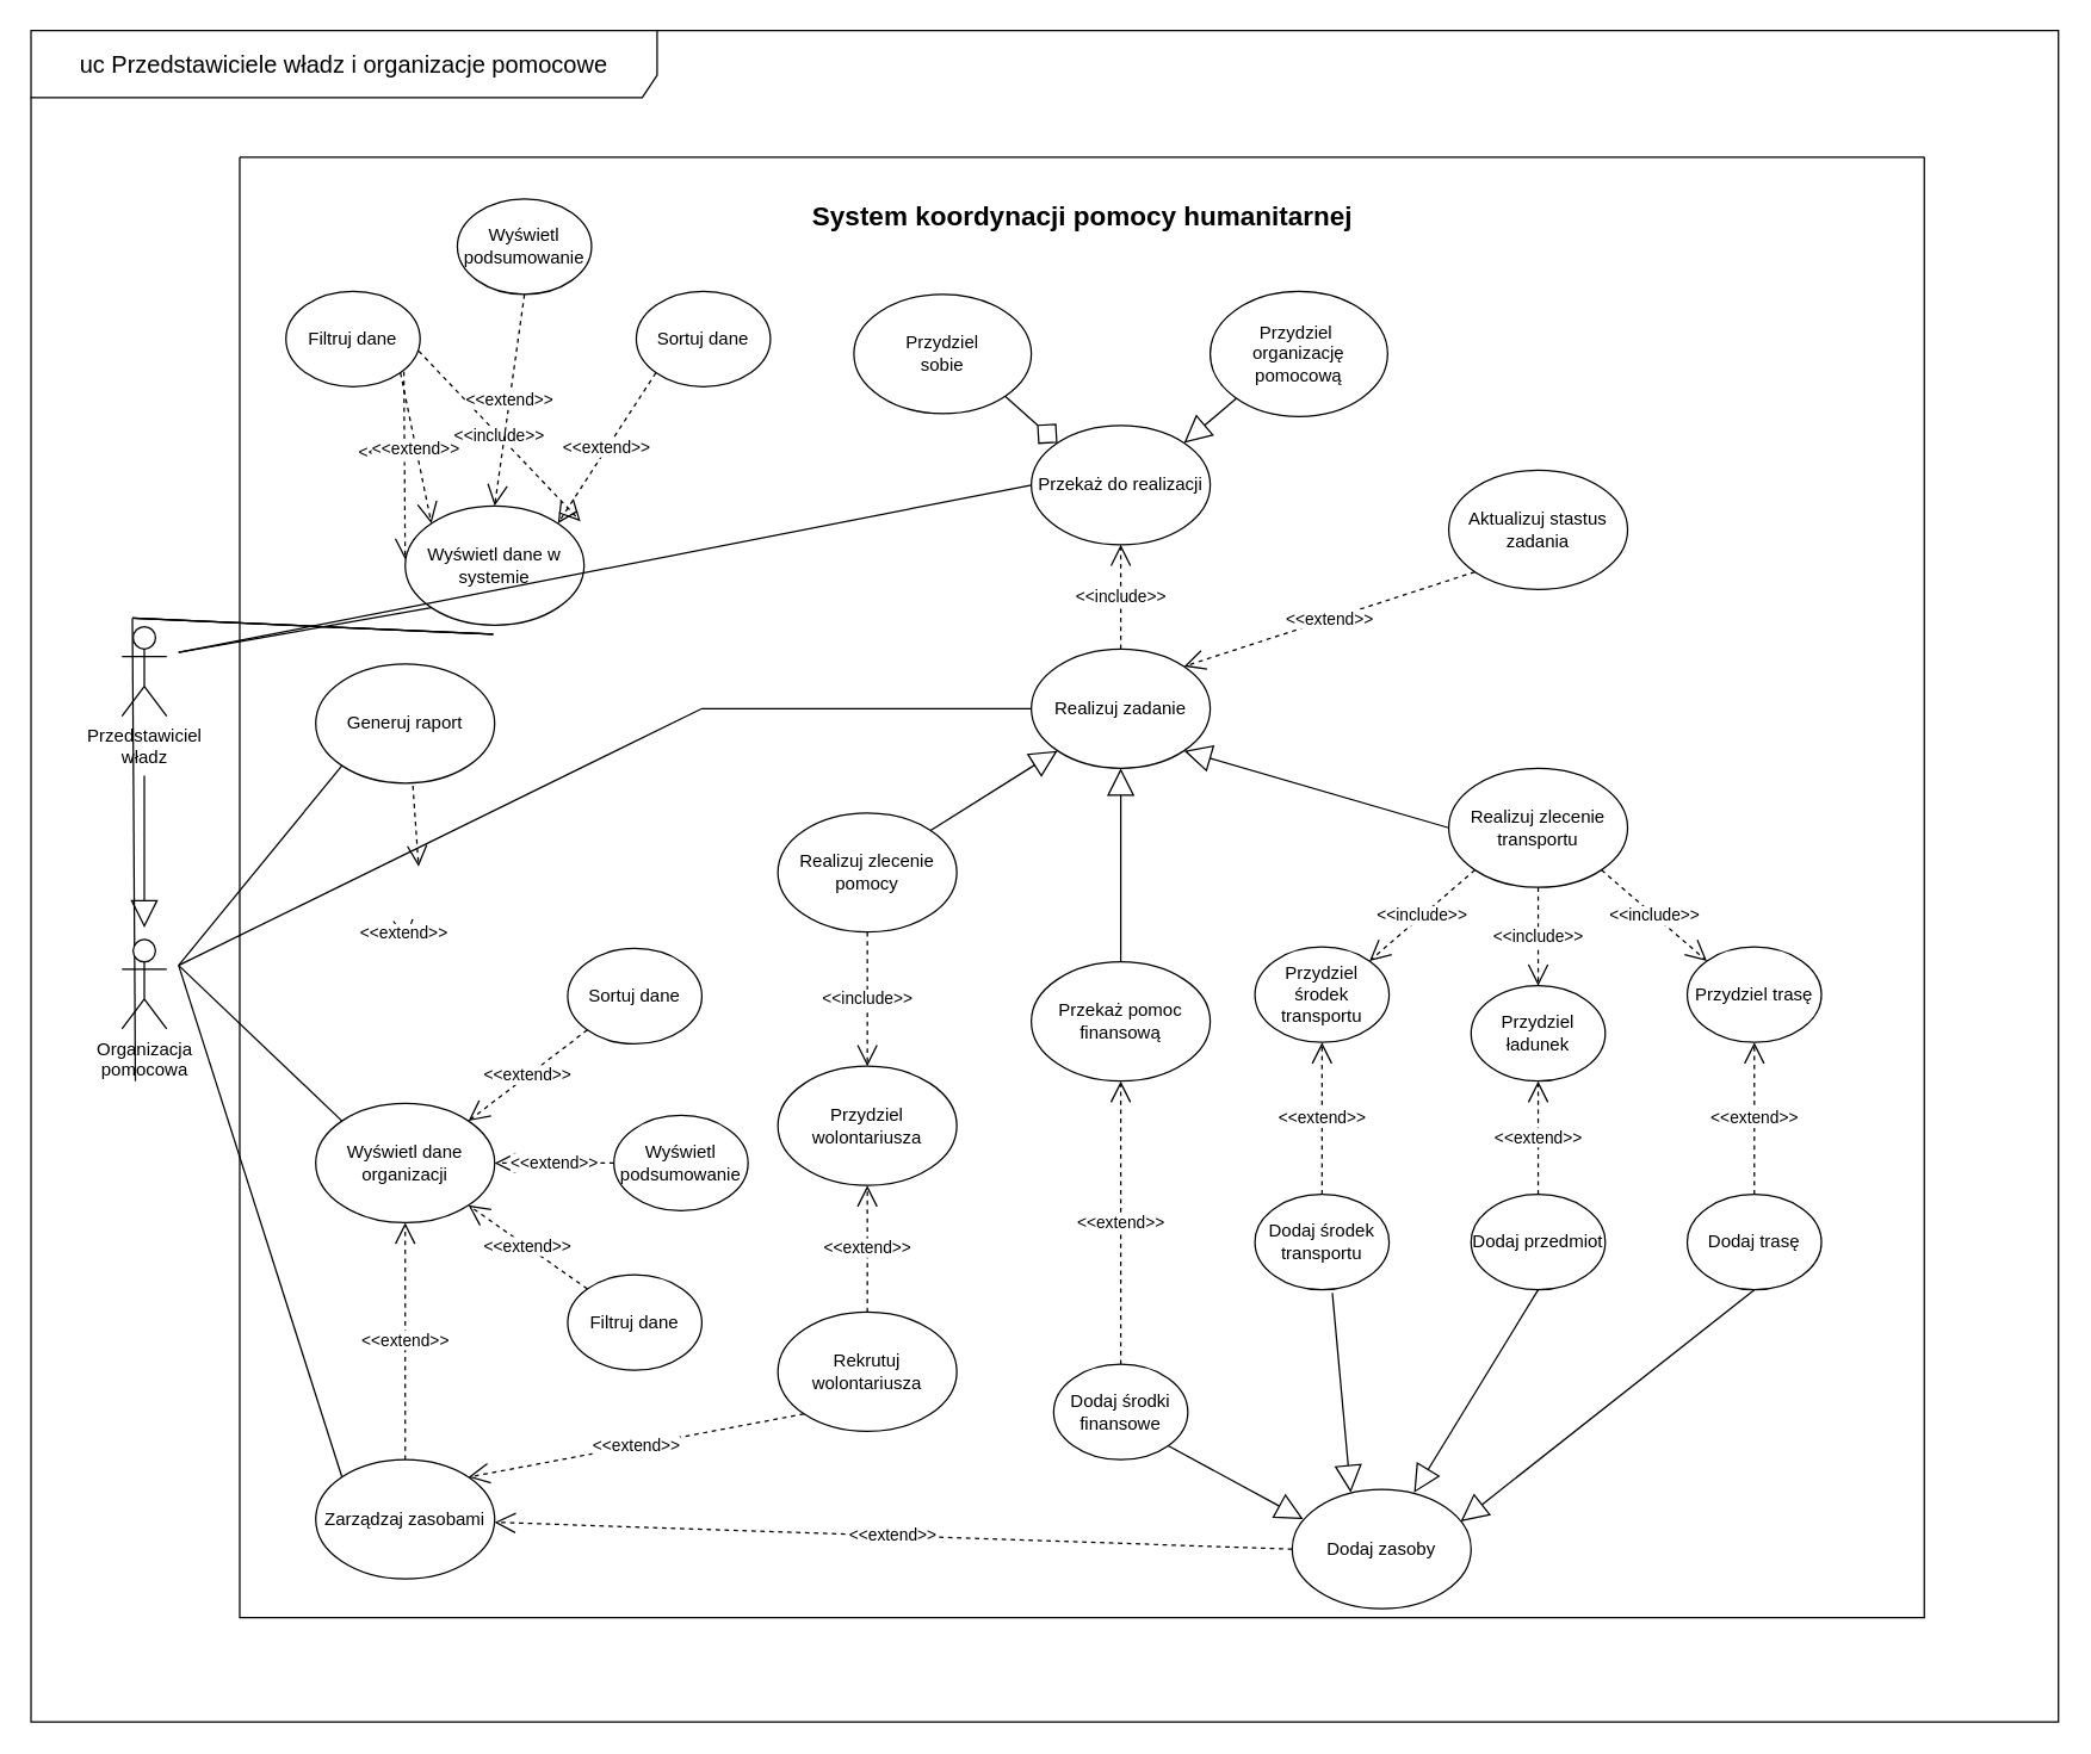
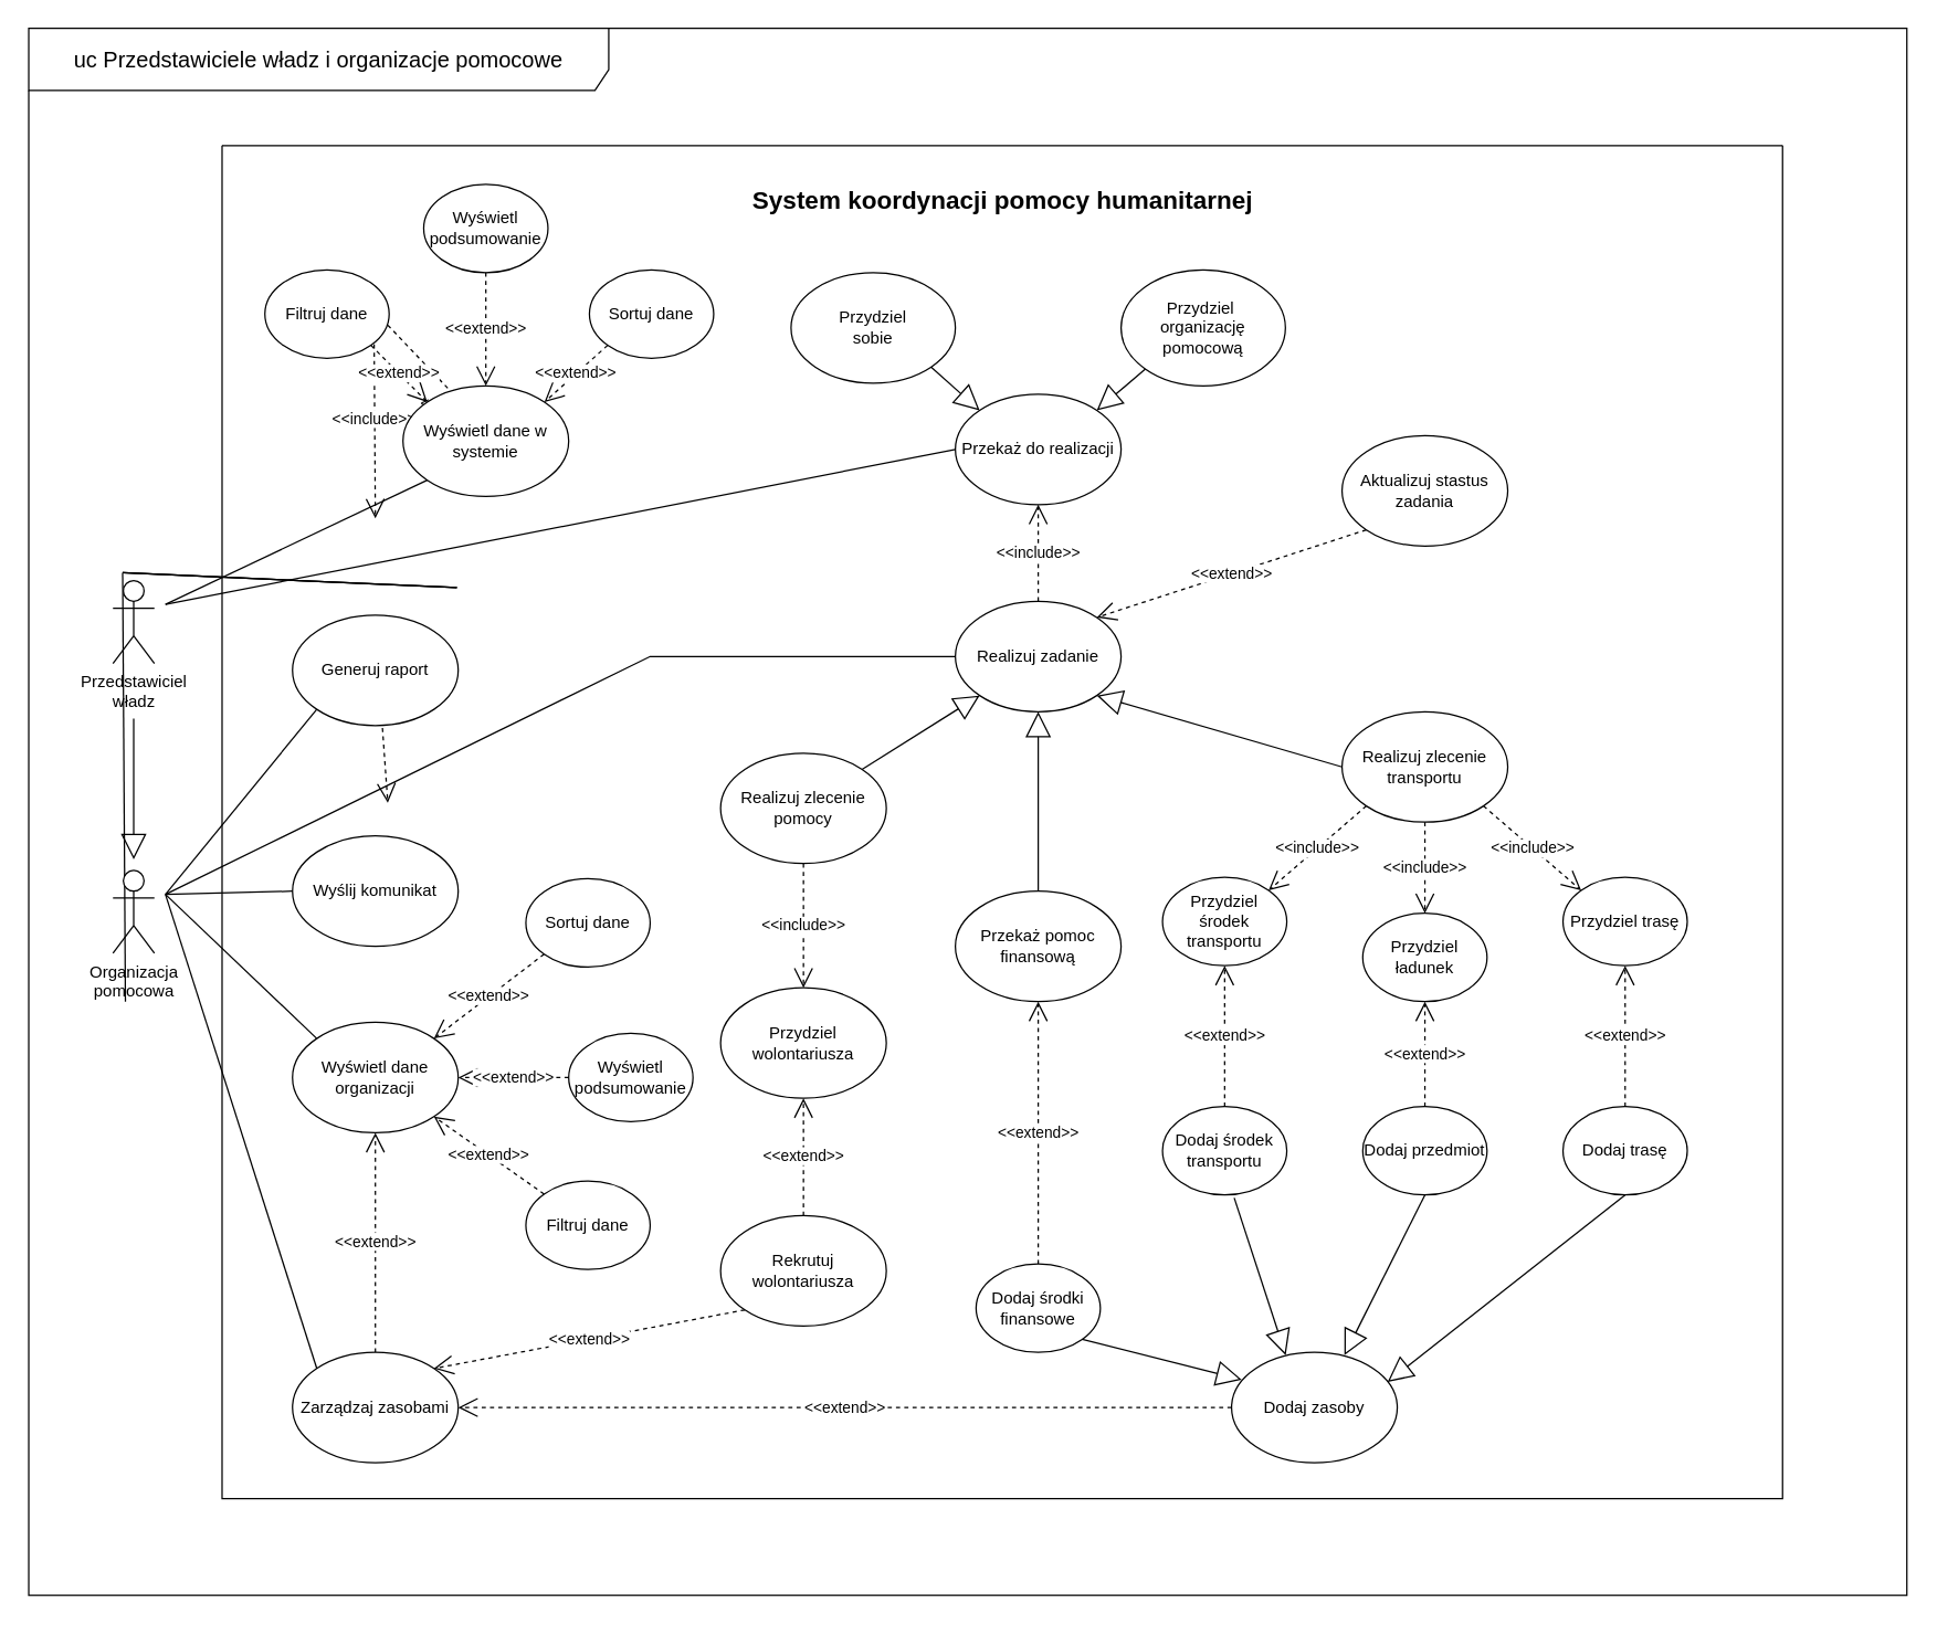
- <mxCell id="66" value="" style="endArrow=diamond;endSize=16;endFill=0;html=1;rounded=0;entryX=0;entryY=0;entryDx=0;entryDy=0;exitX=1;exitY=1;exitDx=0;exitDy=0;" edge="1" parent="11" source="65" target="62"><mxGeometry width="160" relative="1" as="geometry"><mxPoint x="661" y="-5" as="sourcePoint" /><mxPoint x="744" y="457" as="targetPoint" /></mxGeometry></mxCell>
+ <mxCell id="66" value="" style="endArrow=block;endSize=16;endFill=0;html=1;rounded=0;entryX=0;entryY=0;entryDx=0;entryDy=0;exitX=1;exitY=1;exitDx=0;exitDy=0;" edge="1" parent="11" source="65" target="62"><mxGeometry width="160" relative="1" as="geometry"><mxPoint x="661" y="-5" as="sourcePoint" /><mxPoint x="744" y="457" as="targetPoint" /></mxGeometry></mxCell>
- <mxCell id="55" value="Wyświetl dane w systemie" style="ellipse;whiteSpace=wrap;html=1;" vertex="1" parent="11"><mxGeometry x="251" y="319" width="120" height="80" as="geometry" /></mxCell>
+ <mxCell id="55" value="Wyświetl dane w systemie" style="ellipse;whiteSpace=wrap;html=1;" vertex="1" parent="11"><mxGeometry x="271" y="259" width="120" height="80" as="geometry" /></mxCell>
+ <mxCell id="67" value="Wyślij komunikat" style="ellipse;whiteSpace=wrap;html=1;" vertex="1" parent="11"><mxGeometry x="191" y="585" width="120" height="80" as="geometry" /></mxCell>
+ <mxCell id="73" value="" style="endArrow=none;html=1;rounded=0;exitX=1;exitY=0.333;exitDx=0;exitDy=0;exitPerimeter=0;entryX=0;entryY=0.5;entryDx=0;entryDy=0;" edge="1" parent="11" source="52" target="67"><mxGeometry width="50" height="50" relative="1" as="geometry"><mxPoint x="671" y="655" as="sourcePoint" /><mxPoint x="721" y="605" as="targetPoint" /></mxGeometry></mxCell>
- <mxCell id="23" value="Dodaj zasoby" style="ellipse;whiteSpace=wrap;html=1;" vertex="1" parent="11"><mxGeometry x="846" y="979" width="120" height="80" as="geometry" /></mxCell>
+ <mxCell id="23" value="Dodaj zasoby" style="ellipse;whiteSpace=wrap;html=1;" vertex="1" parent="11"><mxGeometry x="871" y="959" width="120" height="80" as="geometry" /></mxCell>
